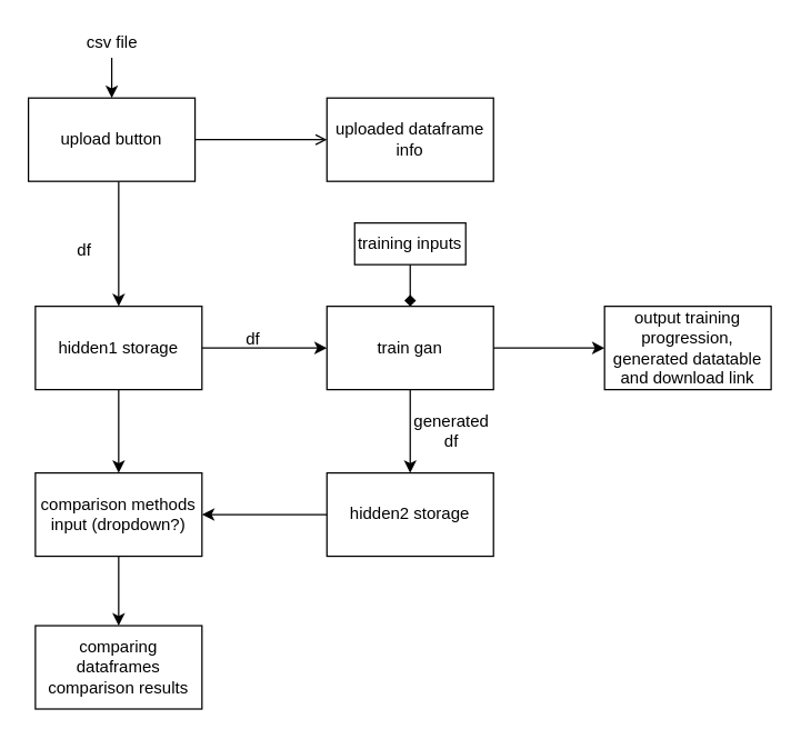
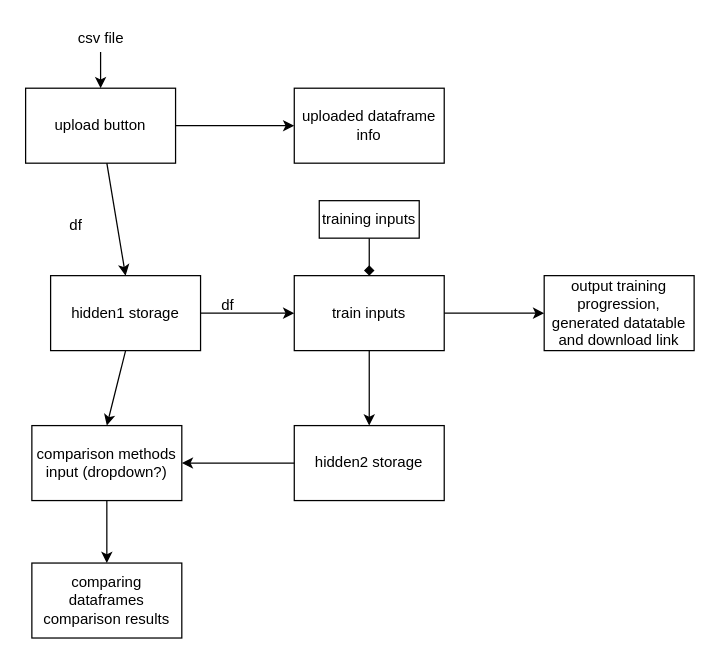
- <mxCell id="21" value="" style="endArrow=open;html=1;exitX=1;exitY=0.5;exitDx=0;exitDy=0;entryX=0;entryY=0.5;entryDx=0;entryDy=0;" edge="1" parent="1" source="2" target="22"><mxGeometry width="50" height="50" relative="1" as="geometry"><mxPoint x="210" y="120" as="sourcePoint" /><mxPoint x="210" y="100" as="targetPoint" /></mxGeometry></mxCell>
+ <mxCell id="21" value="" style="endArrow=classic;html=1;exitX=1;exitY=0.5;exitDx=0;exitDy=0;entryX=0;entryY=0.5;entryDx=0;entryDy=0;" edge="1" parent="1" source="2" target="22"><mxGeometry width="50" height="50" relative="1" as="geometry"><mxPoint x="210" y="120" as="sourcePoint" /><mxPoint x="210" y="100" as="targetPoint" /></mxGeometry></mxCell>
- <mxCell id="5" value="hidden1 storage" style="rounded=0;whiteSpace=wrap;html=1;" vertex="1" parent="1"><mxGeometry x="25" y="220" width="120" height="60" as="geometry" /></mxCell>
+ <mxCell id="5" value="hidden1 storage" style="rounded=0;whiteSpace=wrap;html=1;" vertex="1" parent="1"><mxGeometry x="40" y="220" width="120" height="60" as="geometry" /></mxCell>
- <mxCell id="7" value="train gan" style="rounded=0;whiteSpace=wrap;html=1;" vertex="1" parent="1"><mxGeometry x="235" y="220" width="120" height="60" as="geometry" /></mxCell>
+ <mxCell id="7" value="train inputs" style="rounded=0;whiteSpace=wrap;html=1;" vertex="1" parent="1"><mxGeometry x="235" y="220" width="120" height="60" as="geometry" /></mxCell>
- <mxCell id="13" value="generated df" style="text;html=1;strokeColor=none;fillColor=none;align=center;verticalAlign=middle;whiteSpace=wrap;rounded=0;" vertex="1" parent="1"><mxGeometry x="305" y="300" width="40" height="20" as="geometry" /></mxCell>
